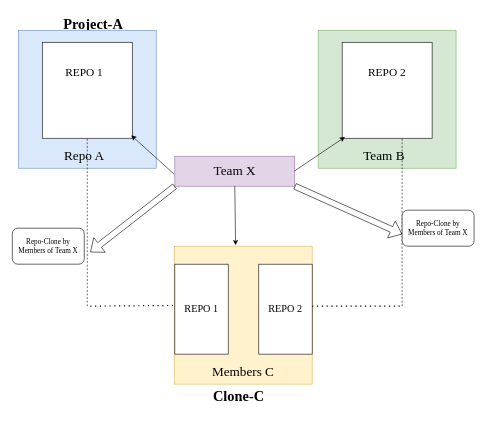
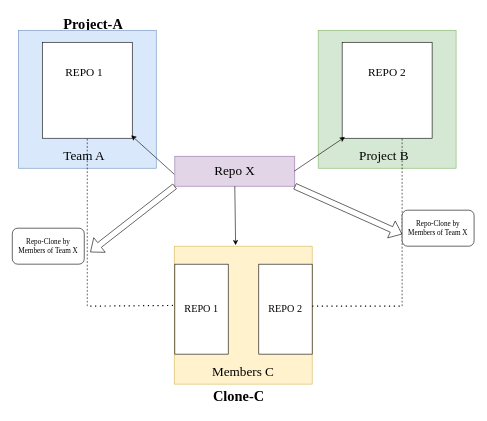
- <mxCell id="8" value="&lt;font style=&quot;font-size: 22px&quot;&gt;Repo A&lt;/font&gt;" style="text;html=1;strokeColor=none;fillColor=none;align=center;verticalAlign=middle;whiteSpace=wrap;rounded=0;fontFamily=Times New Roman;" vertex="1" parent="1"><mxGeometry x="30" y="230" width="220" height="60" as="geometry" /></mxCell>
+ <mxCell id="8" value="&lt;font style=&quot;font-size: 22px&quot;&gt;Team A&lt;/font&gt;" style="text;html=1;strokeColor=none;fillColor=none;align=center;verticalAlign=middle;whiteSpace=wrap;rounded=0;fontFamily=Times New Roman;" vertex="1" parent="1"><mxGeometry x="30" y="230" width="220" height="60" as="geometry" /></mxCell>
- <mxCell id="9" value="&lt;font style=&quot;font-size: 22px&quot;&gt;Team B&lt;/font&gt;" style="text;html=1;strokeColor=none;fillColor=none;align=center;verticalAlign=middle;whiteSpace=wrap;rounded=0;fontFamily=Times New Roman;" vertex="1" parent="1"><mxGeometry x="530" y="230" width="220" height="60" as="geometry" /></mxCell>
+ <mxCell id="9" value="&lt;font style=&quot;font-size: 22px&quot;&gt;Project B&lt;/font&gt;" style="text;html=1;strokeColor=none;fillColor=none;align=center;verticalAlign=middle;whiteSpace=wrap;rounded=0;fontFamily=Times New Roman;" vertex="1" parent="1"><mxGeometry x="530" y="230" width="220" height="60" as="geometry" /></mxCell>
- <mxCell id="17" value="&lt;font style=&quot;font-size: 22px&quot;&gt;Team X&lt;/font&gt;" style="text;html=1;strokeColor=#9673a6;fillColor=#e1d5e7;align=center;verticalAlign=middle;whiteSpace=wrap;rounded=0;fontFamily=Times New Roman;" vertex="1" parent="1"><mxGeometry x="291" y="260" width="200" height="50" as="geometry" /></mxCell>
+ <mxCell id="17" value="&lt;font style=&quot;font-size: 22px&quot;&gt;Repo X&lt;/font&gt;" style="text;html=1;strokeColor=#9673a6;fillColor=#e1d5e7;align=center;verticalAlign=middle;whiteSpace=wrap;rounded=0;fontFamily=Times New Roman;" vertex="1" parent="1"><mxGeometry x="291" y="260" width="200" height="50" as="geometry" /></mxCell>
